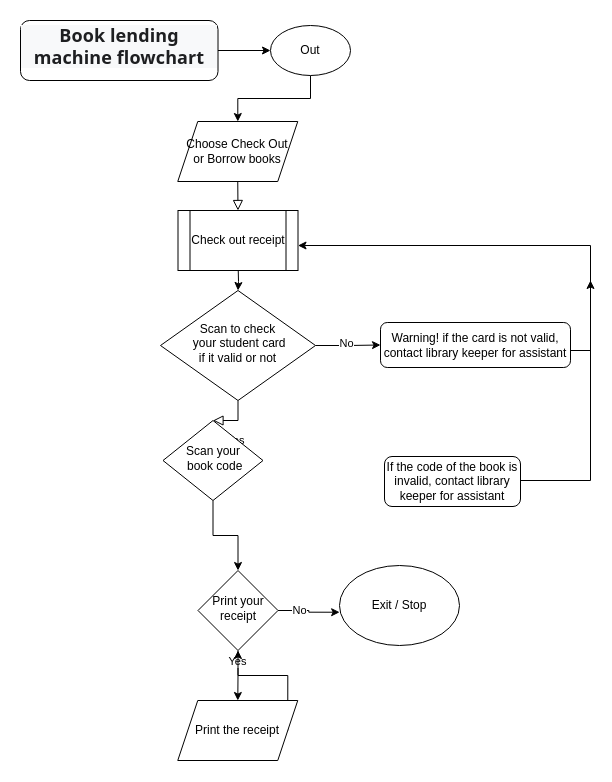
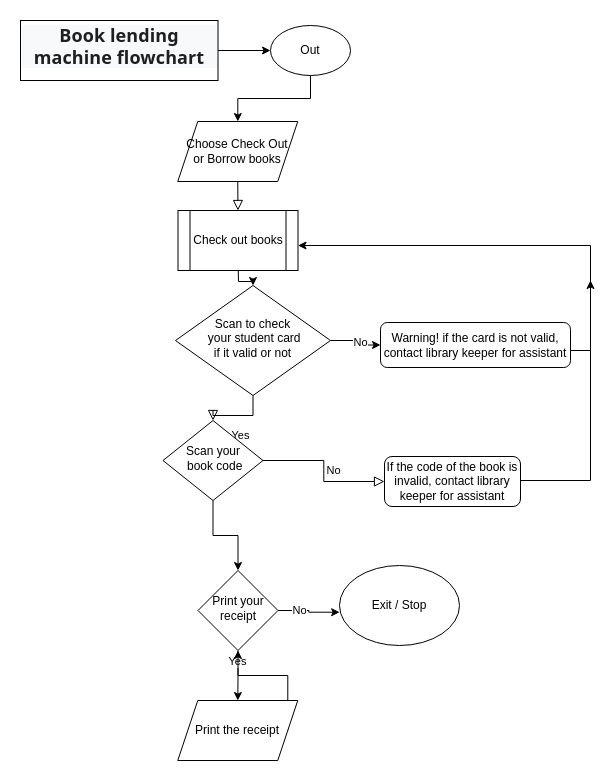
- <mxCell id="4" value="&lt;h4 style=&quot;box-sizing: border-box; margin-top: 0px; margin-bottom: 0.5rem; line-height: 1.2; font-size: 18px; font-family: &amp;quot;Noto Sans&amp;quot;, -apple-system, BlinkMacSystemFont, &amp;quot;Segoe UI&amp;quot;, &amp;quot;Helvetica Neue&amp;quot;, Arial, sans-serif, &amp;quot;Apple Color Emoji&amp;quot;, &amp;quot;Segoe UI Emoji&amp;quot;, &amp;quot;Segoe UI Symbol&amp;quot;; color: rgb(30, 31, 33); letter-spacing: 0.1px; background-color: rgb(248, 249, 250);&quot; id=&quot;yui_3_17_2_1_1693217284530_504&quot;&gt;Book lending machine flowchart&lt;/h4&gt;" style="rounded=1;whiteSpace=wrap;html=1;fontSize=12;glass=0;strokeWidth=1;shadow=0;align=center;" parent="1" vertex="1"><mxGeometry width="197.5" height="60" as="geometry" x="20" y="20" /></mxCell>
+ <mxCell id="4" value="&lt;h4 style=&quot;box-sizing: border-box; margin-top: 0px; margin-bottom: 0.5rem; line-height: 1.2; font-size: 18px; font-family: &amp;quot;Noto Sans&amp;quot;, -apple-system, BlinkMacSystemFont, &amp;quot;Segoe UI&amp;quot;, &amp;quot;Helvetica Neue&amp;quot;, Arial, sans-serif, &amp;quot;Apple Color Emoji&amp;quot;, &amp;quot;Segoe UI Emoji&amp;quot;, &amp;quot;Segoe UI Symbol&amp;quot;; color: rgb(30, 31, 33); letter-spacing: 0.1px; background-color: rgb(248, 249, 250);&quot; id=&quot;yui_3_17_2_1_1693217284530_504&quot;&gt;Book lending machine flowchart&lt;/h4&gt;" style="whiteSpace=wrap;html=1;fontSize=12;glass=0;strokeWidth=1;shadow=0;align=center;rounded=0;" parent="1" vertex="1"><mxGeometry width="197.5" height="60" as="geometry" x="20" y="20" /></mxCell>
- <mxCell id="18" value="Check out receipt" style="shape=process;whiteSpace=wrap;html=1;backgroundOutline=1;" parent="1" vertex="1"><mxGeometry x="177.5" y="210" width="120" height="60" as="geometry" /></mxCell>
+ <mxCell id="18" value="Check out books" style="shape=process;whiteSpace=wrap;html=1;backgroundOutline=1;" parent="1" vertex="1"><mxGeometry x="177.5" y="210" width="120" height="60" as="geometry" /></mxCell>
- <mxCell id="8" value="Scan to check&lt;br&gt;&amp;nbsp;your student card &lt;br&gt;if it valid or not" style="rhombus;whiteSpace=wrap;html=1;shadow=0;fontFamily=Helvetica;fontSize=12;align=center;strokeWidth=1;spacing=6;spacingTop=-4;" parent="1" vertex="1"><mxGeometry x="160" y="290" width="155" height="110" as="geometry" /></mxCell>
+ <mxCell id="8" value="Scan to check&lt;br&gt;&amp;nbsp;your student card &lt;br&gt;if it valid or not" style="rhombus;whiteSpace=wrap;html=1;shadow=0;fontFamily=Helvetica;fontSize=12;align=center;strokeWidth=1;spacing=6;spacingTop=-4;" parent="1" vertex="1"><mxGeometry x="175" y="285" width="155" height="110" as="geometry" /></mxCell>
+ <mxCell id="9" value="No" style="edgeStyle=orthogonalEdgeStyle;rounded=0;html=1;jettySize=auto;orthogonalLoop=1;fontSize=11;endArrow=block;endFill=0;endSize=8;strokeWidth=1;shadow=0;labelBackgroundColor=none;" parent="1" source="11" target="13" edge="1"><mxGeometry y="10" relative="1" as="geometry"><mxPoint as="offset" /></mxGeometry></mxCell>
